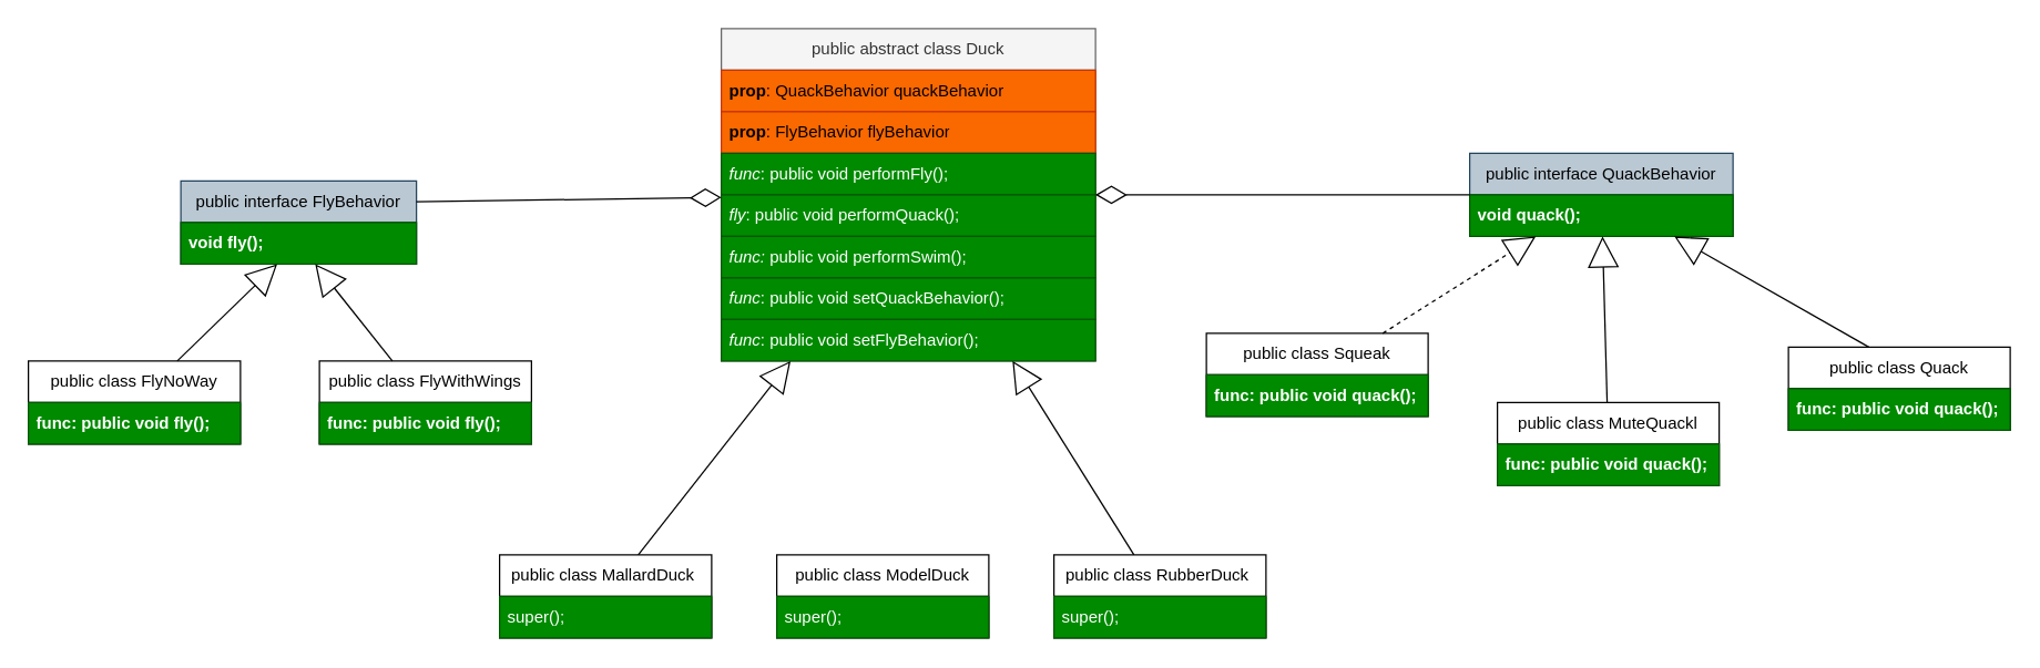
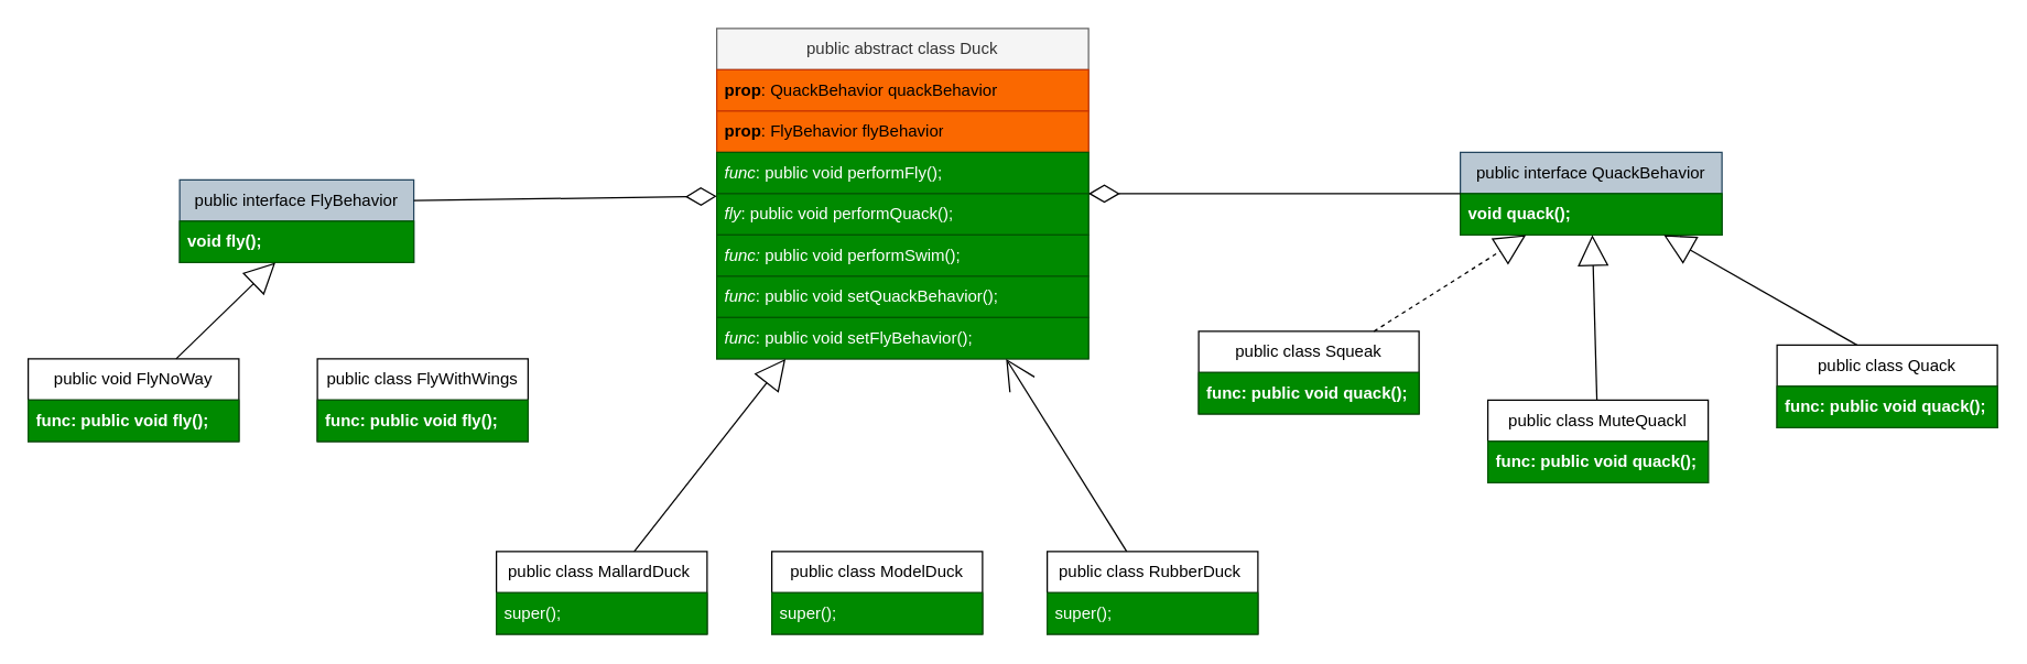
- <mxCell id="16" value="" style="endArrow=block;html=1;rounded=0;endFill=0;endSize=20;" edge="1" parent="1" source="14" target="11"><mxGeometry width="50" height="50" relative="1" as="geometry"><mxPoint x="190" y="30" as="sourcePoint" /><mxPoint x="240" y="-20" as="targetPoint" /></mxGeometry></mxCell>
- <mxCell id="26" value="public class FlyNoWay" style="swimlane;fontStyle=0;childLayout=stackLayout;horizontal=1;startSize=30;horizontalStack=0;resizeParent=1;resizeParentMax=0;resizeLast=0;collapsible=1;marginBottom=0;whiteSpace=wrap;html=1;" vertex="1" parent="1"><mxGeometry x="20" y="260" width="153" height="60" as="geometry"><mxRectangle x="40" y="90" width="180" height="30" as="alternateBounds" /></mxGeometry></mxCell>
+ <mxCell id="26" value="public void FlyNoWay" style="swimlane;fontStyle=0;childLayout=stackLayout;horizontal=1;startSize=30;horizontalStack=0;resizeParent=1;resizeParentMax=0;resizeLast=0;collapsible=1;marginBottom=0;whiteSpace=wrap;html=1;" vertex="1" parent="1"><mxGeometry x="20" y="260" width="153" height="60" as="geometry"><mxRectangle x="40" y="90" width="180" height="30" as="alternateBounds" /></mxGeometry></mxCell>
- <mxCell id="36" value="" style="endArrow=block;html=1;rounded=0;endFill=0;endSize=20;" edge="1" parent="1" source="37" target="2"><mxGeometry width="50" height="50" relative="1" as="geometry"><mxPoint x="758.966" y="485" as="sourcePoint" /><mxPoint x="629" y="270" as="targetPoint" /></mxGeometry></mxCell>
+ <mxCell id="36" value="" style="endArrow=open;html=1;rounded=0;endFill=0;endSize=20;" edge="1" parent="1" source="37" target="2"><mxGeometry width="50" height="50" relative="1" as="geometry"><mxPoint x="758.966" y="485" as="sourcePoint" /><mxPoint x="629" y="270" as="targetPoint" /></mxGeometry></mxCell>
